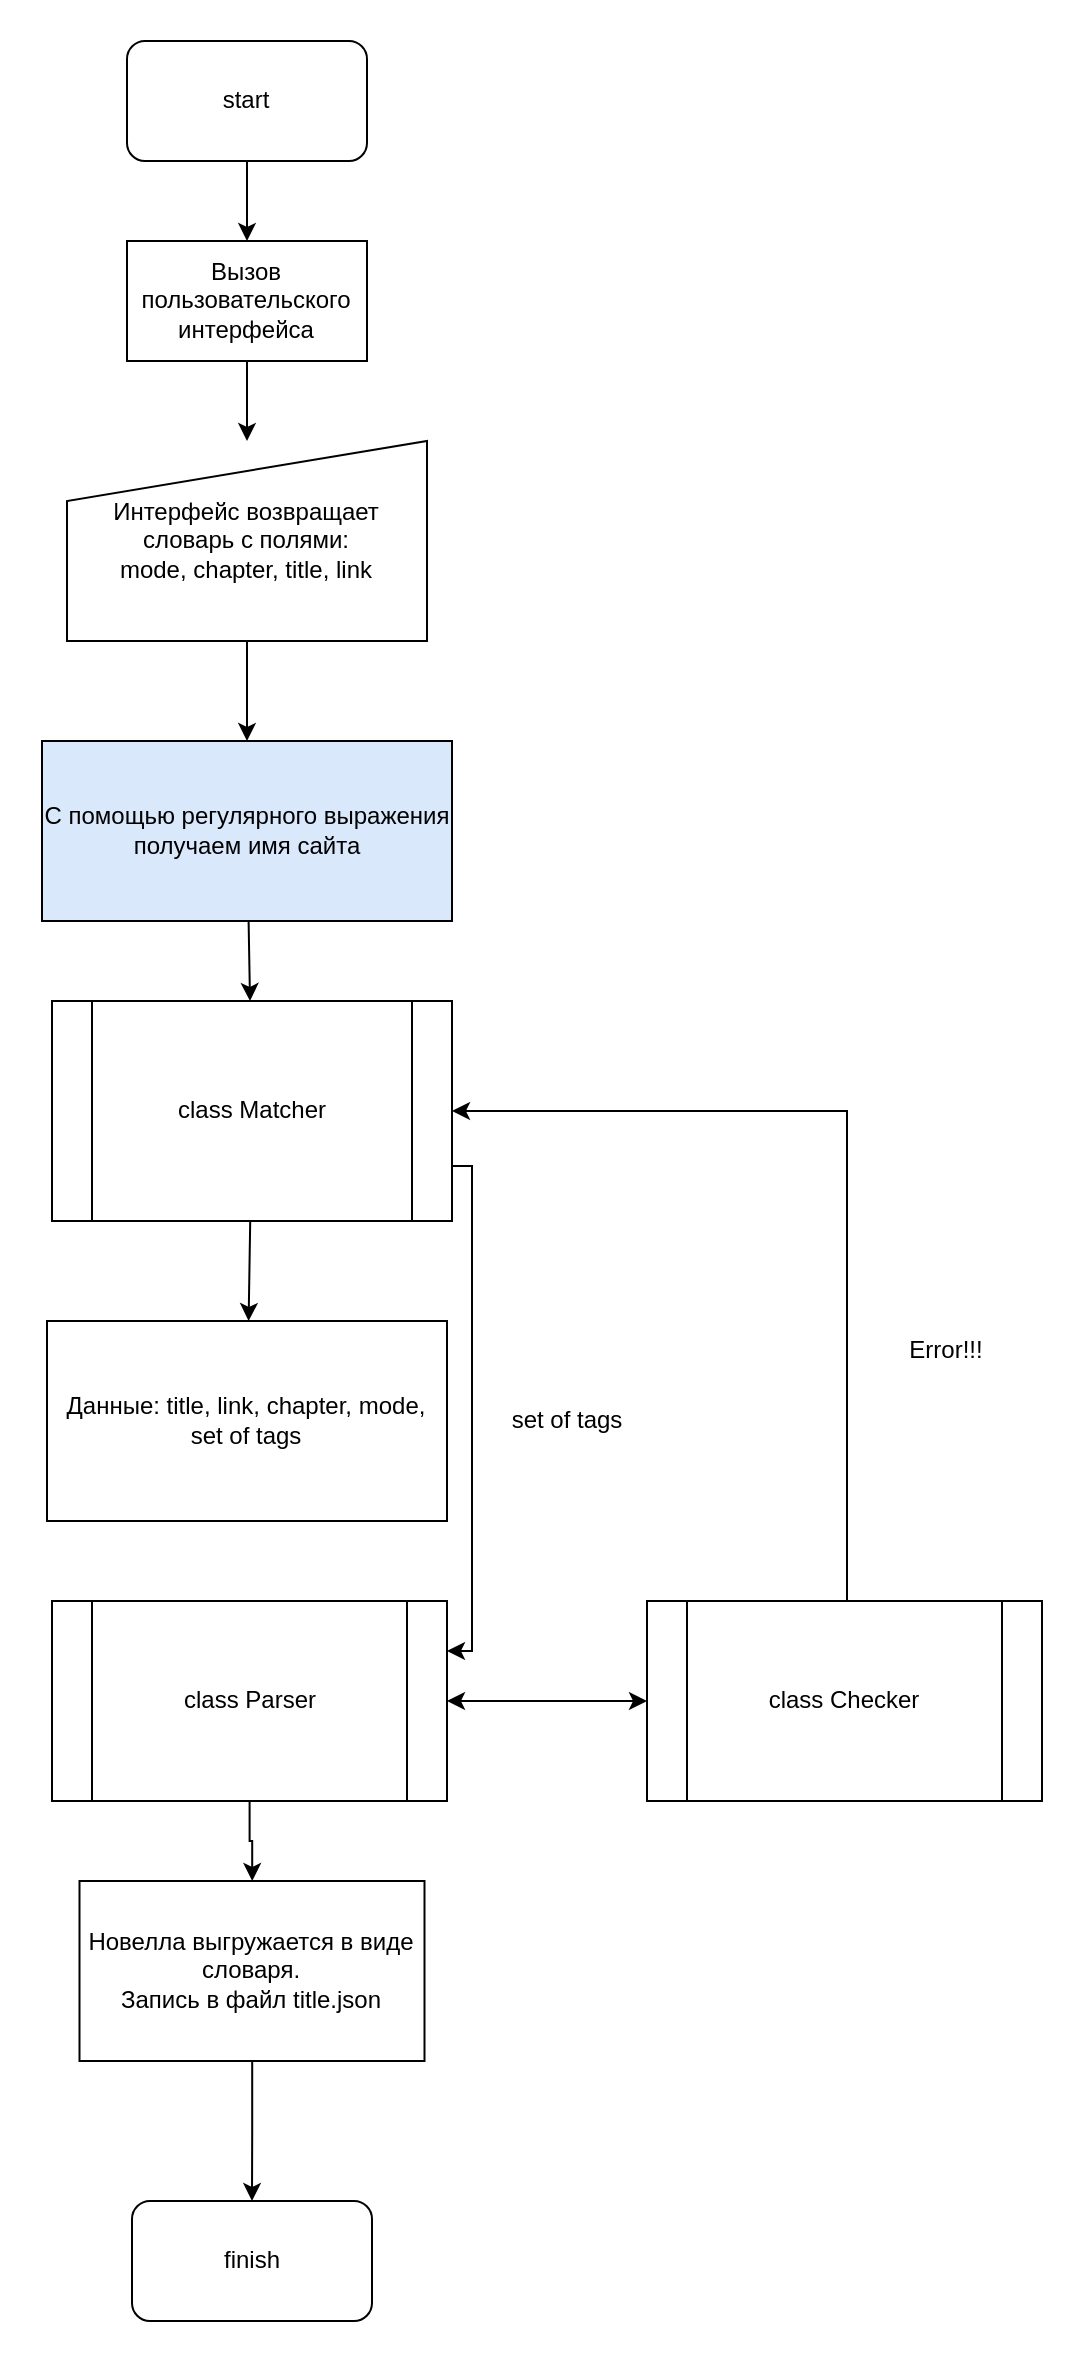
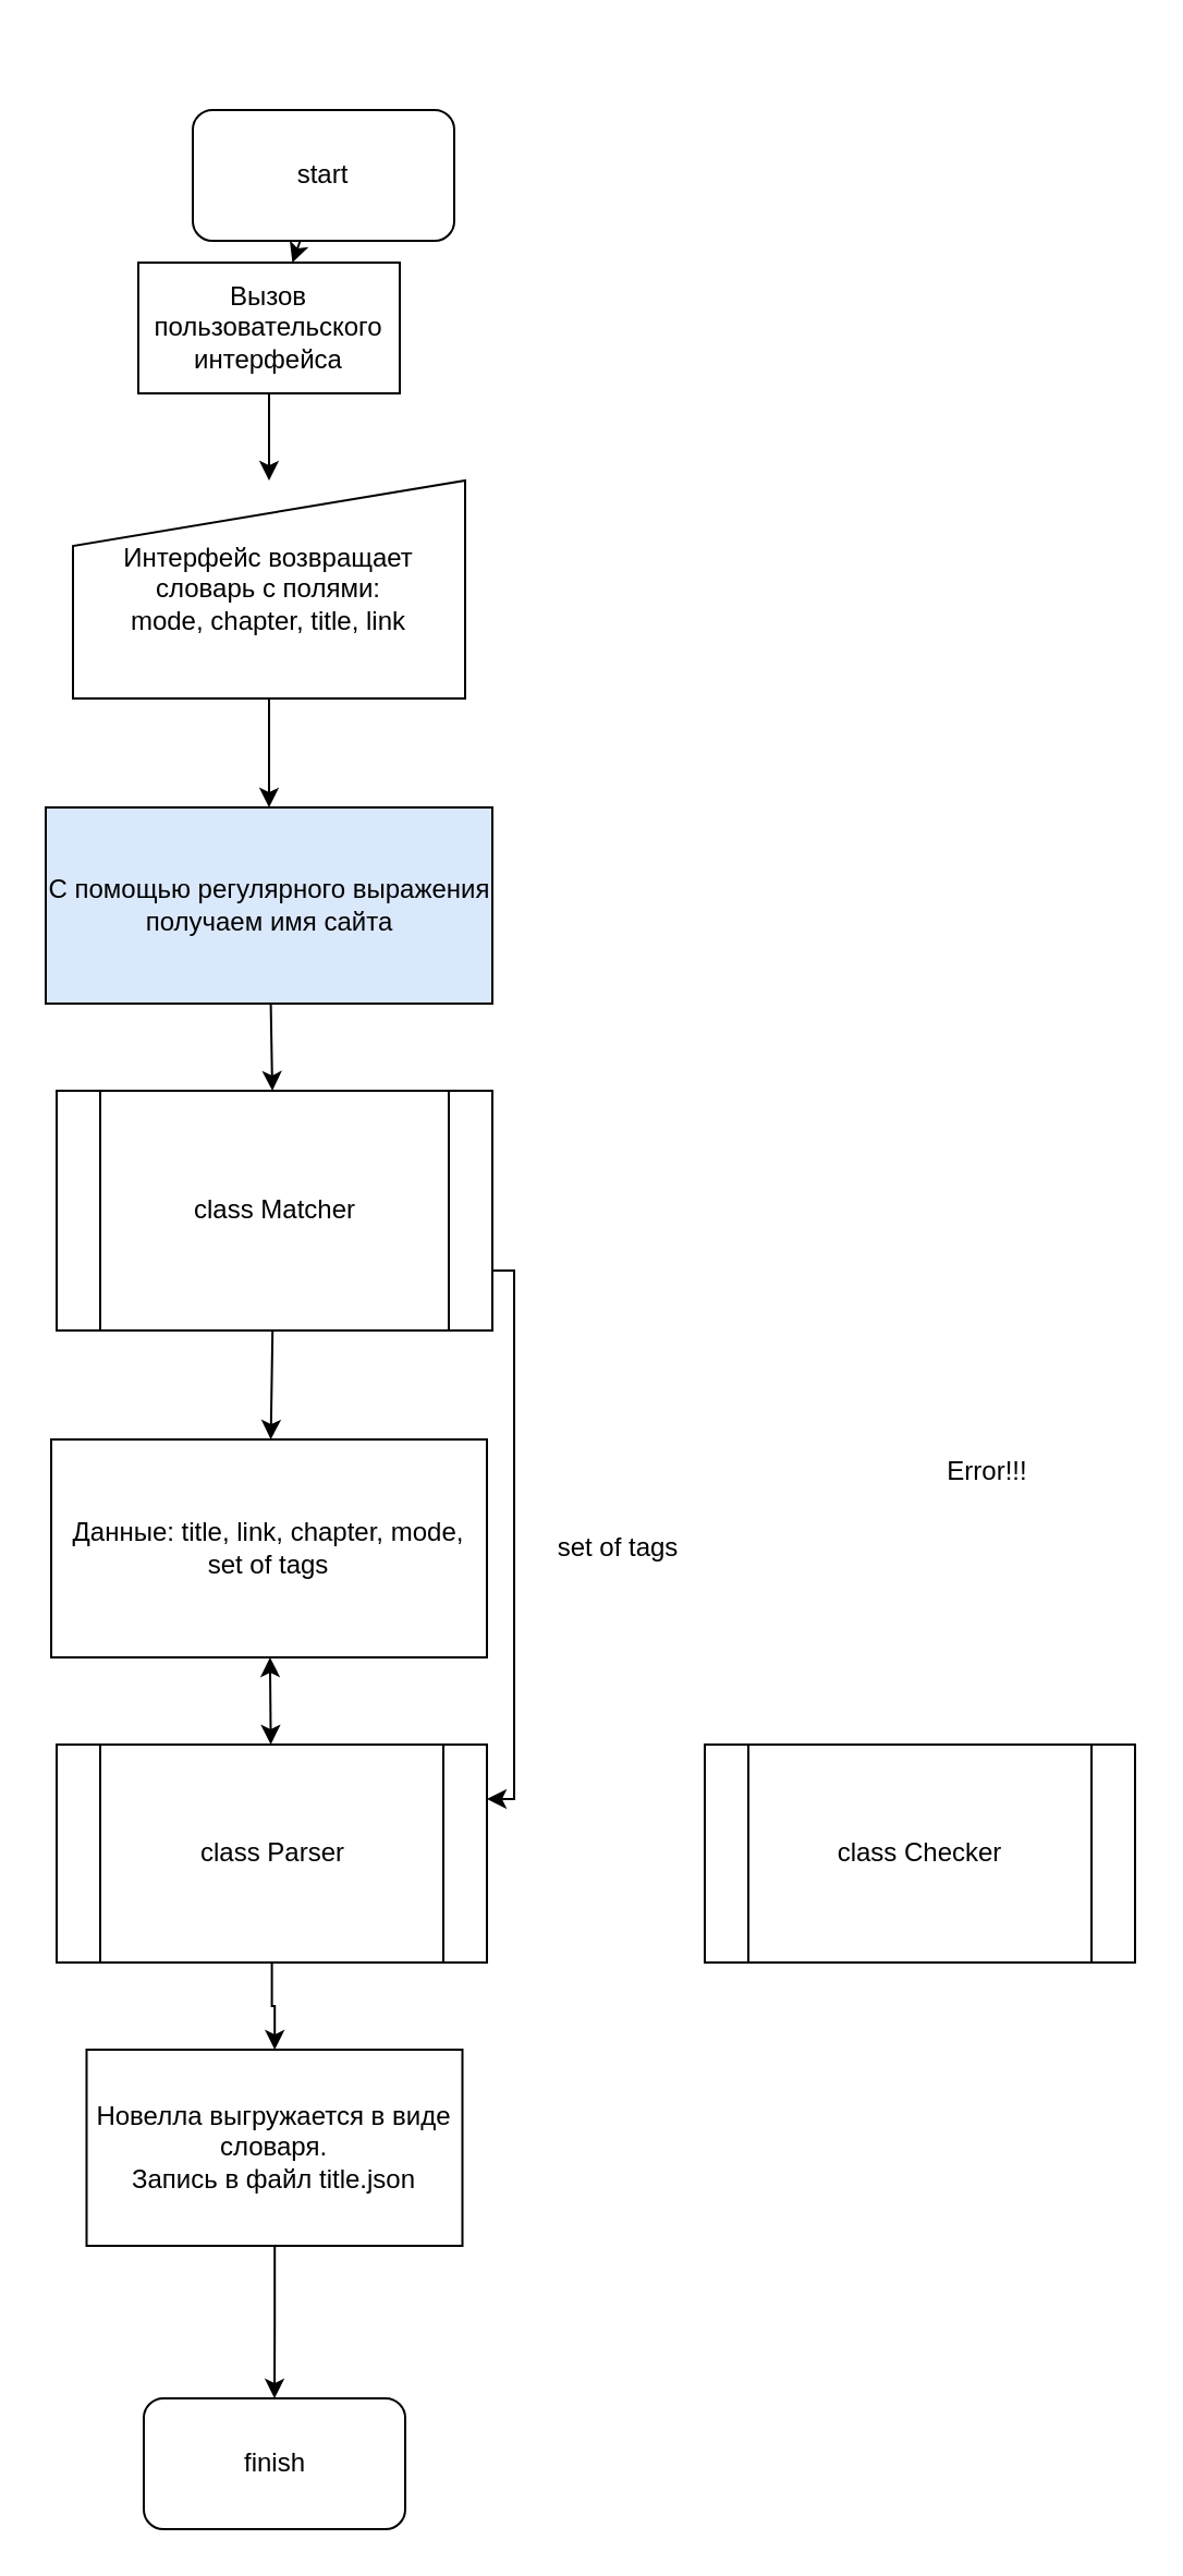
- <mxCell id="3" value="start" style="rounded=1;whiteSpace=wrap;html=1;" parent="1" vertex="1"><mxGeometry x="63" y="20" width="120" height="60" as="geometry" /></mxCell>
+ <mxCell id="3" value="start" style="rounded=1;whiteSpace=wrap;html=1;" parent="1" vertex="1"><mxGeometry x="88" y="50" width="120" height="60" as="geometry" /></mxCell>
- <mxCell id="17" style="edgeStyle=orthogonalEdgeStyle;html=1;entryX=1;entryY=0.5;entryDx=0;entryDy=0;startArrow=none;startFill=0;rounded=0;" edge="1" parent="1" source="18" target="12"><mxGeometry relative="1" as="geometry"><Array as="points"><mxPoint x="423" y="555" /></Array></mxGeometry></mxCell>
- <mxCell id="19" value="Error!!!" style="text;html=1;strokeColor=none;fillColor=none;align=center;verticalAlign=middle;whiteSpace=wrap;rounded=0;" vertex="1" parent="1"><mxGeometry x="443" y="660" width="60" height="30" as="geometry" /></mxCell>
+ <mxCell id="19" value="Error!!!" style="text;html=1;strokeColor=none;fillColor=none;align=center;verticalAlign=middle;whiteSpace=wrap;rounded=0;" vertex="1" parent="1"><mxGeometry x="423" y="660" width="60" height="30" as="geometry" /></mxCell>
- <mxCell id="14" value="" style="edgeStyle=none;html=1;startArrow=classic;startFill=1;" edge="1" parent="1" source="16" target="18"><mxGeometry relative="1" as="geometry" /></mxCell>
+ <mxCell id="14" value="" style="edgeStyle=none;html=1;startArrow=classic;startFill=1;" edge="1" parent="1" source="16" target="13"><mxGeometry relative="1" as="geometry" /></mxCell>
